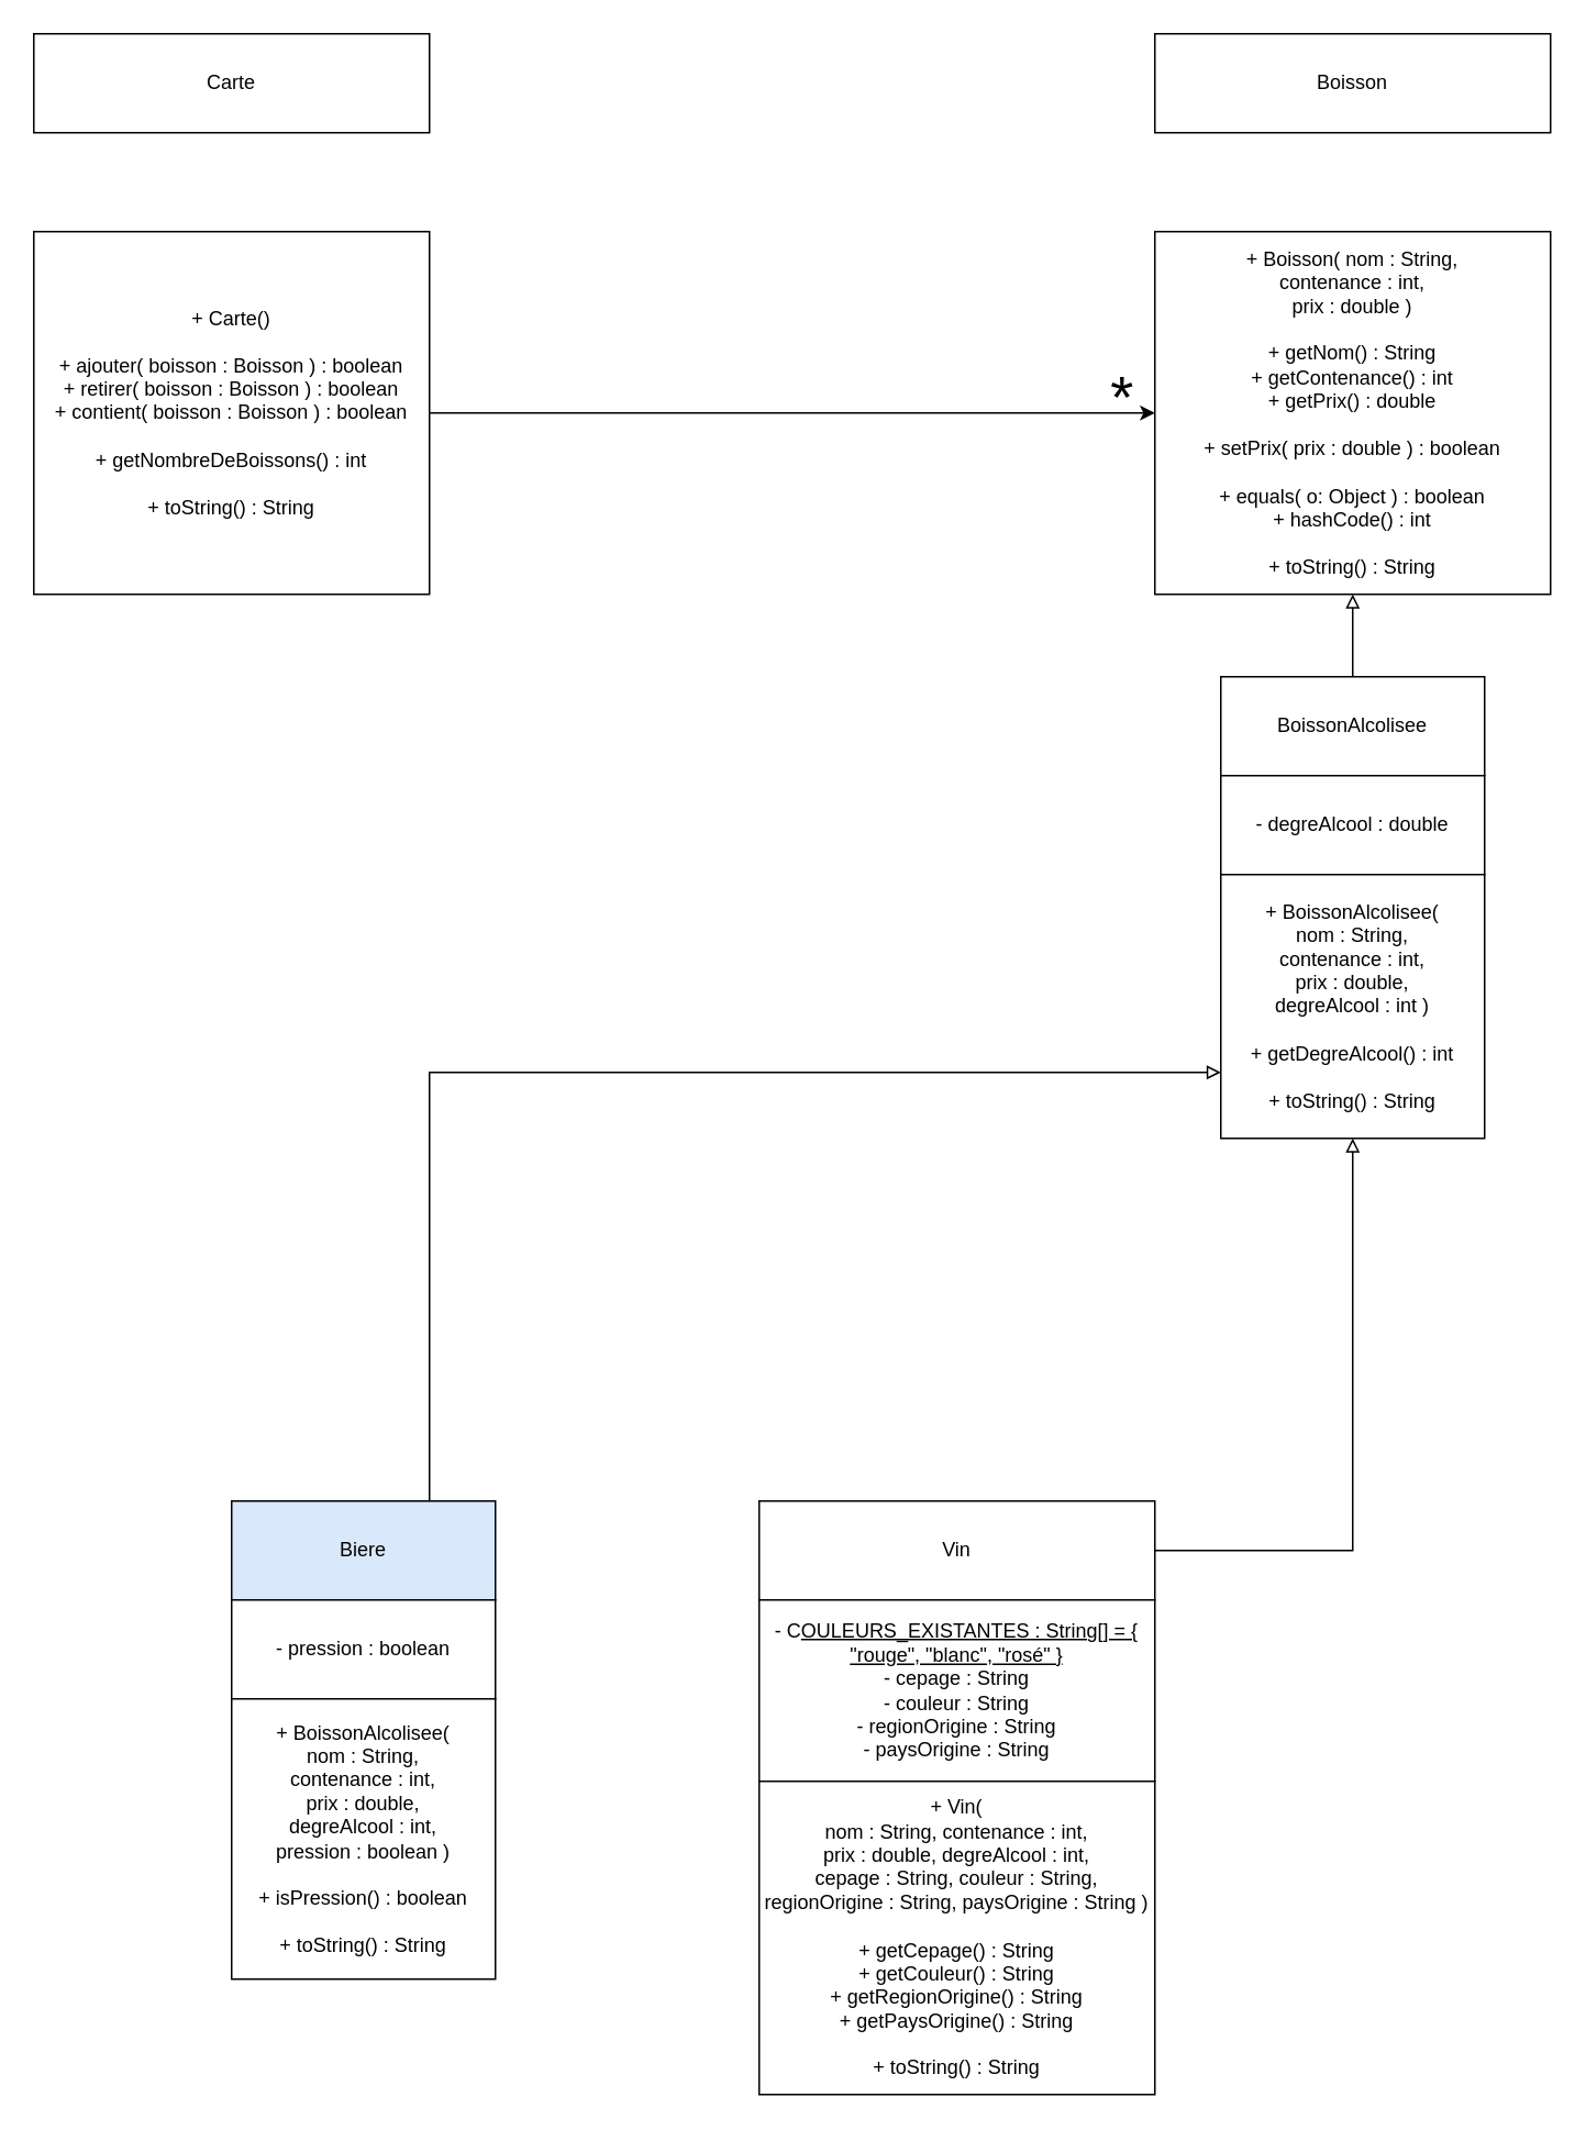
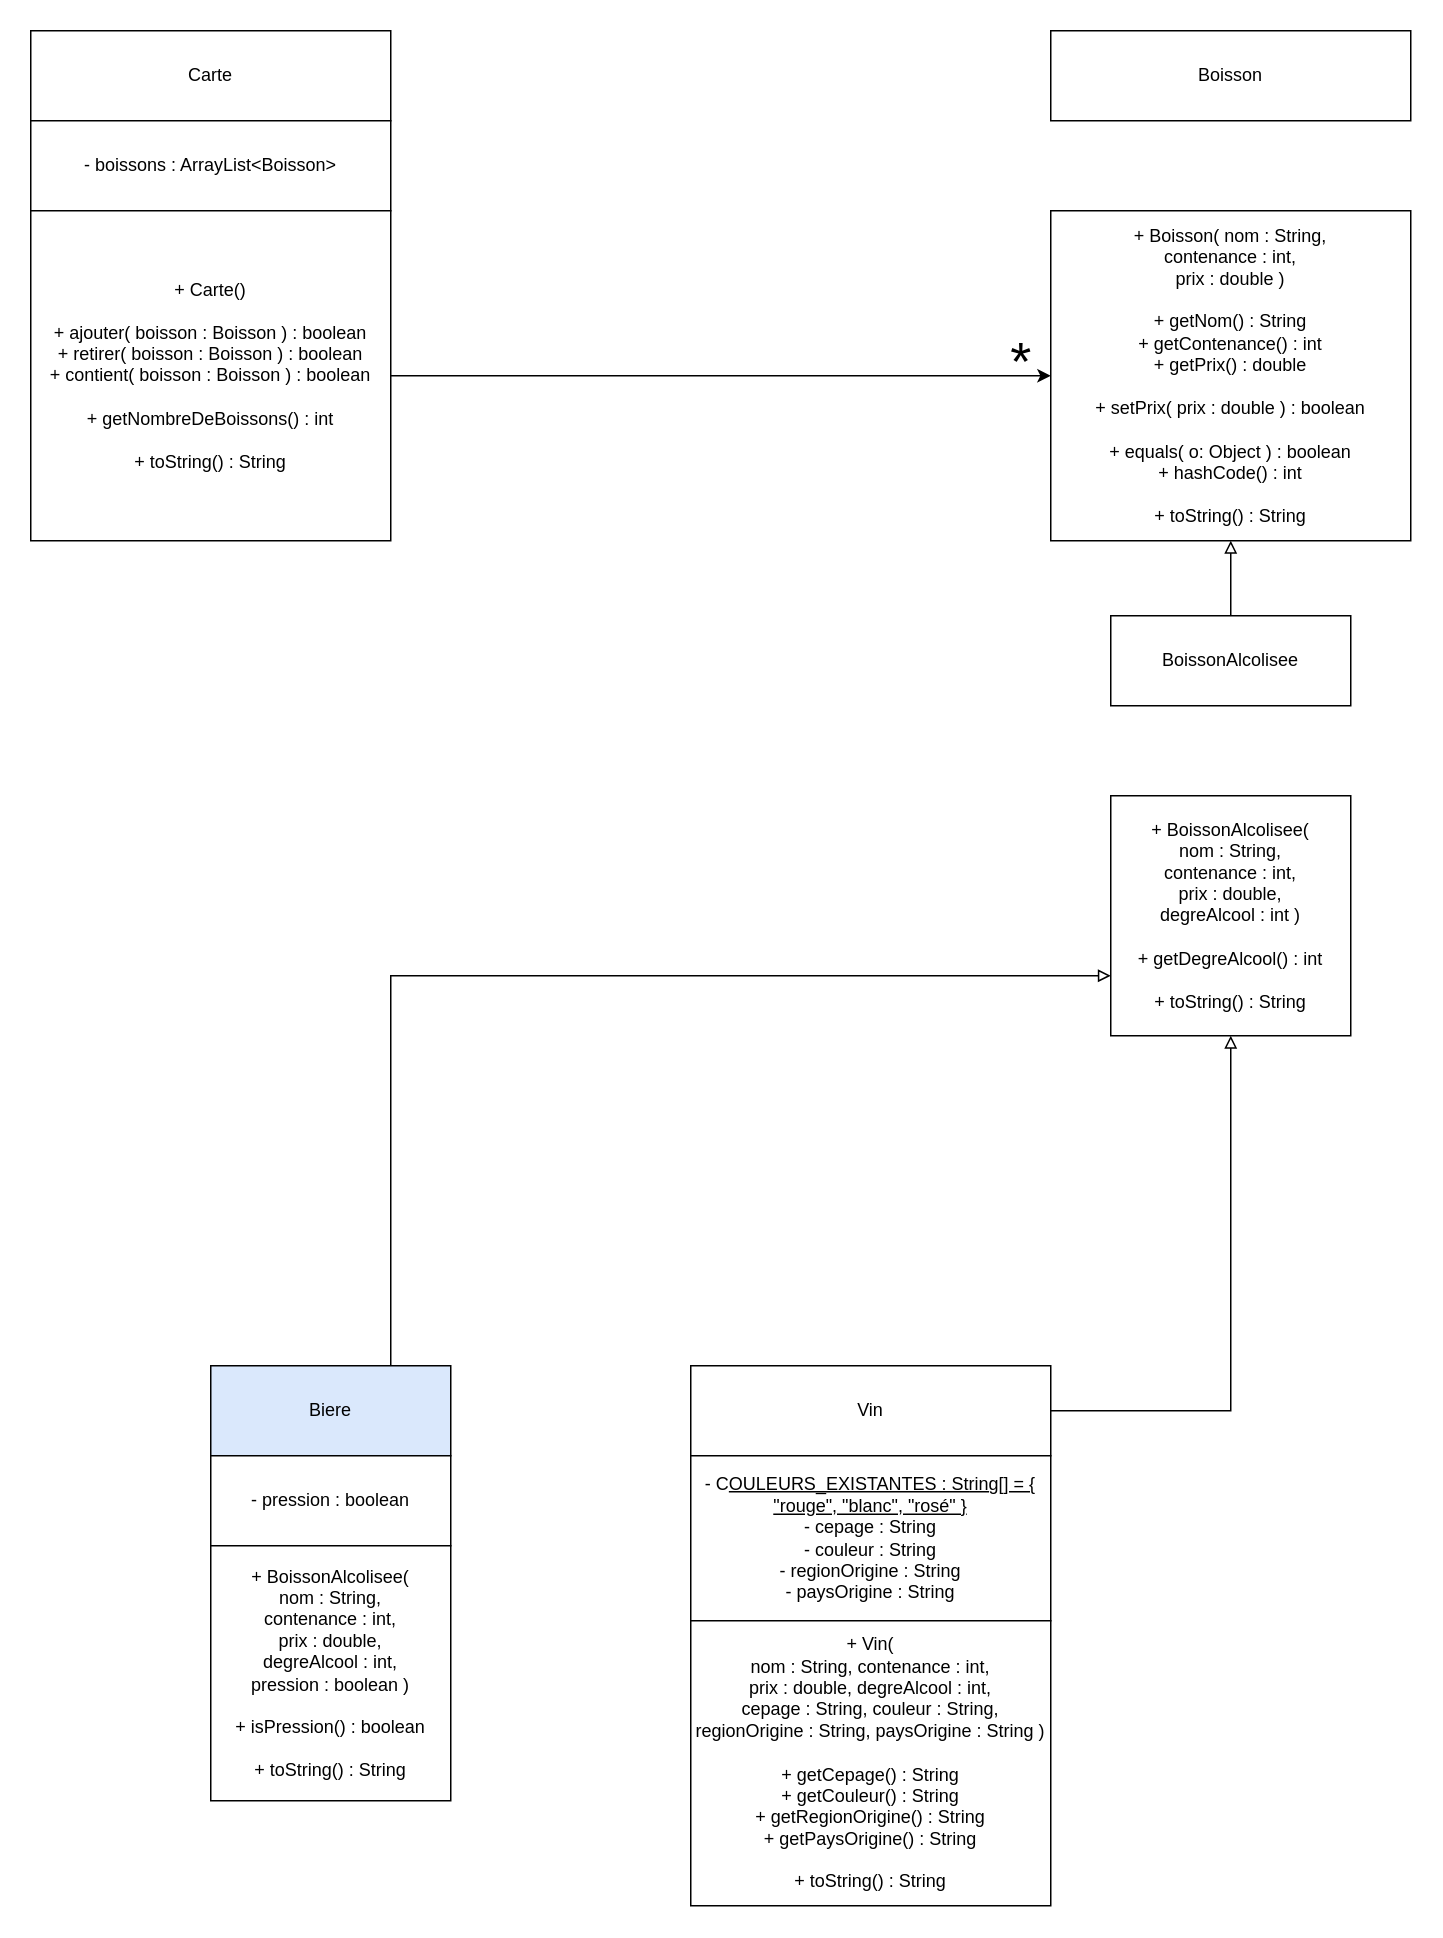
+ <mxCell id="17" value="- boissons : ArrayList&amp;lt;Boisson&amp;gt;" style="whiteSpace=wrap;html=1;" parent="1" vertex="1"><mxGeometry x="20" y="80" width="240" height="60" as="geometry" /></mxCell>
- <mxCell id="6" value="- degreAlcool : double" style="whiteSpace=wrap;html=1;" parent="1" vertex="1"><mxGeometry x="740" y="470" width="160" height="60" as="geometry" /></mxCell>
